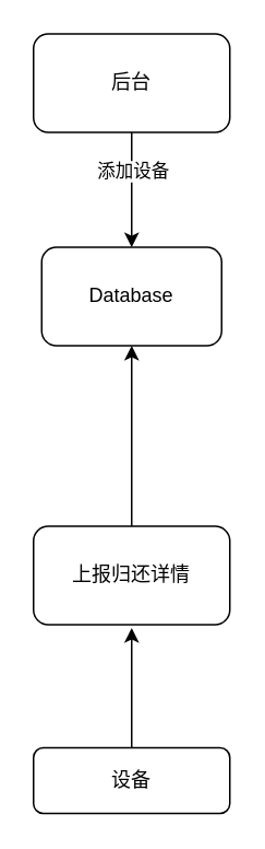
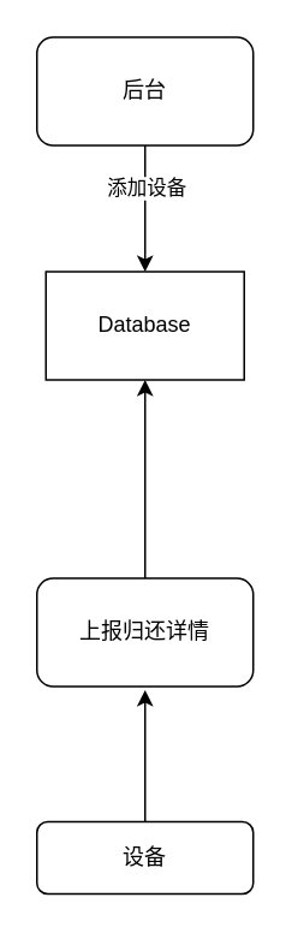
- <mxCell id="3" value="Database" style="whiteSpace=wrap;html=1;rounded=1;" parent="1" vertex="1"><mxGeometry x="25" y="150" width="110" height="60" as="geometry" /></mxCell>
+ <mxCell id="3" value="Database" style="rounded=0;whiteSpace=wrap;html=1;" parent="1" vertex="1"><mxGeometry x="25" y="150" width="110" height="60" as="geometry" /></mxCell>
